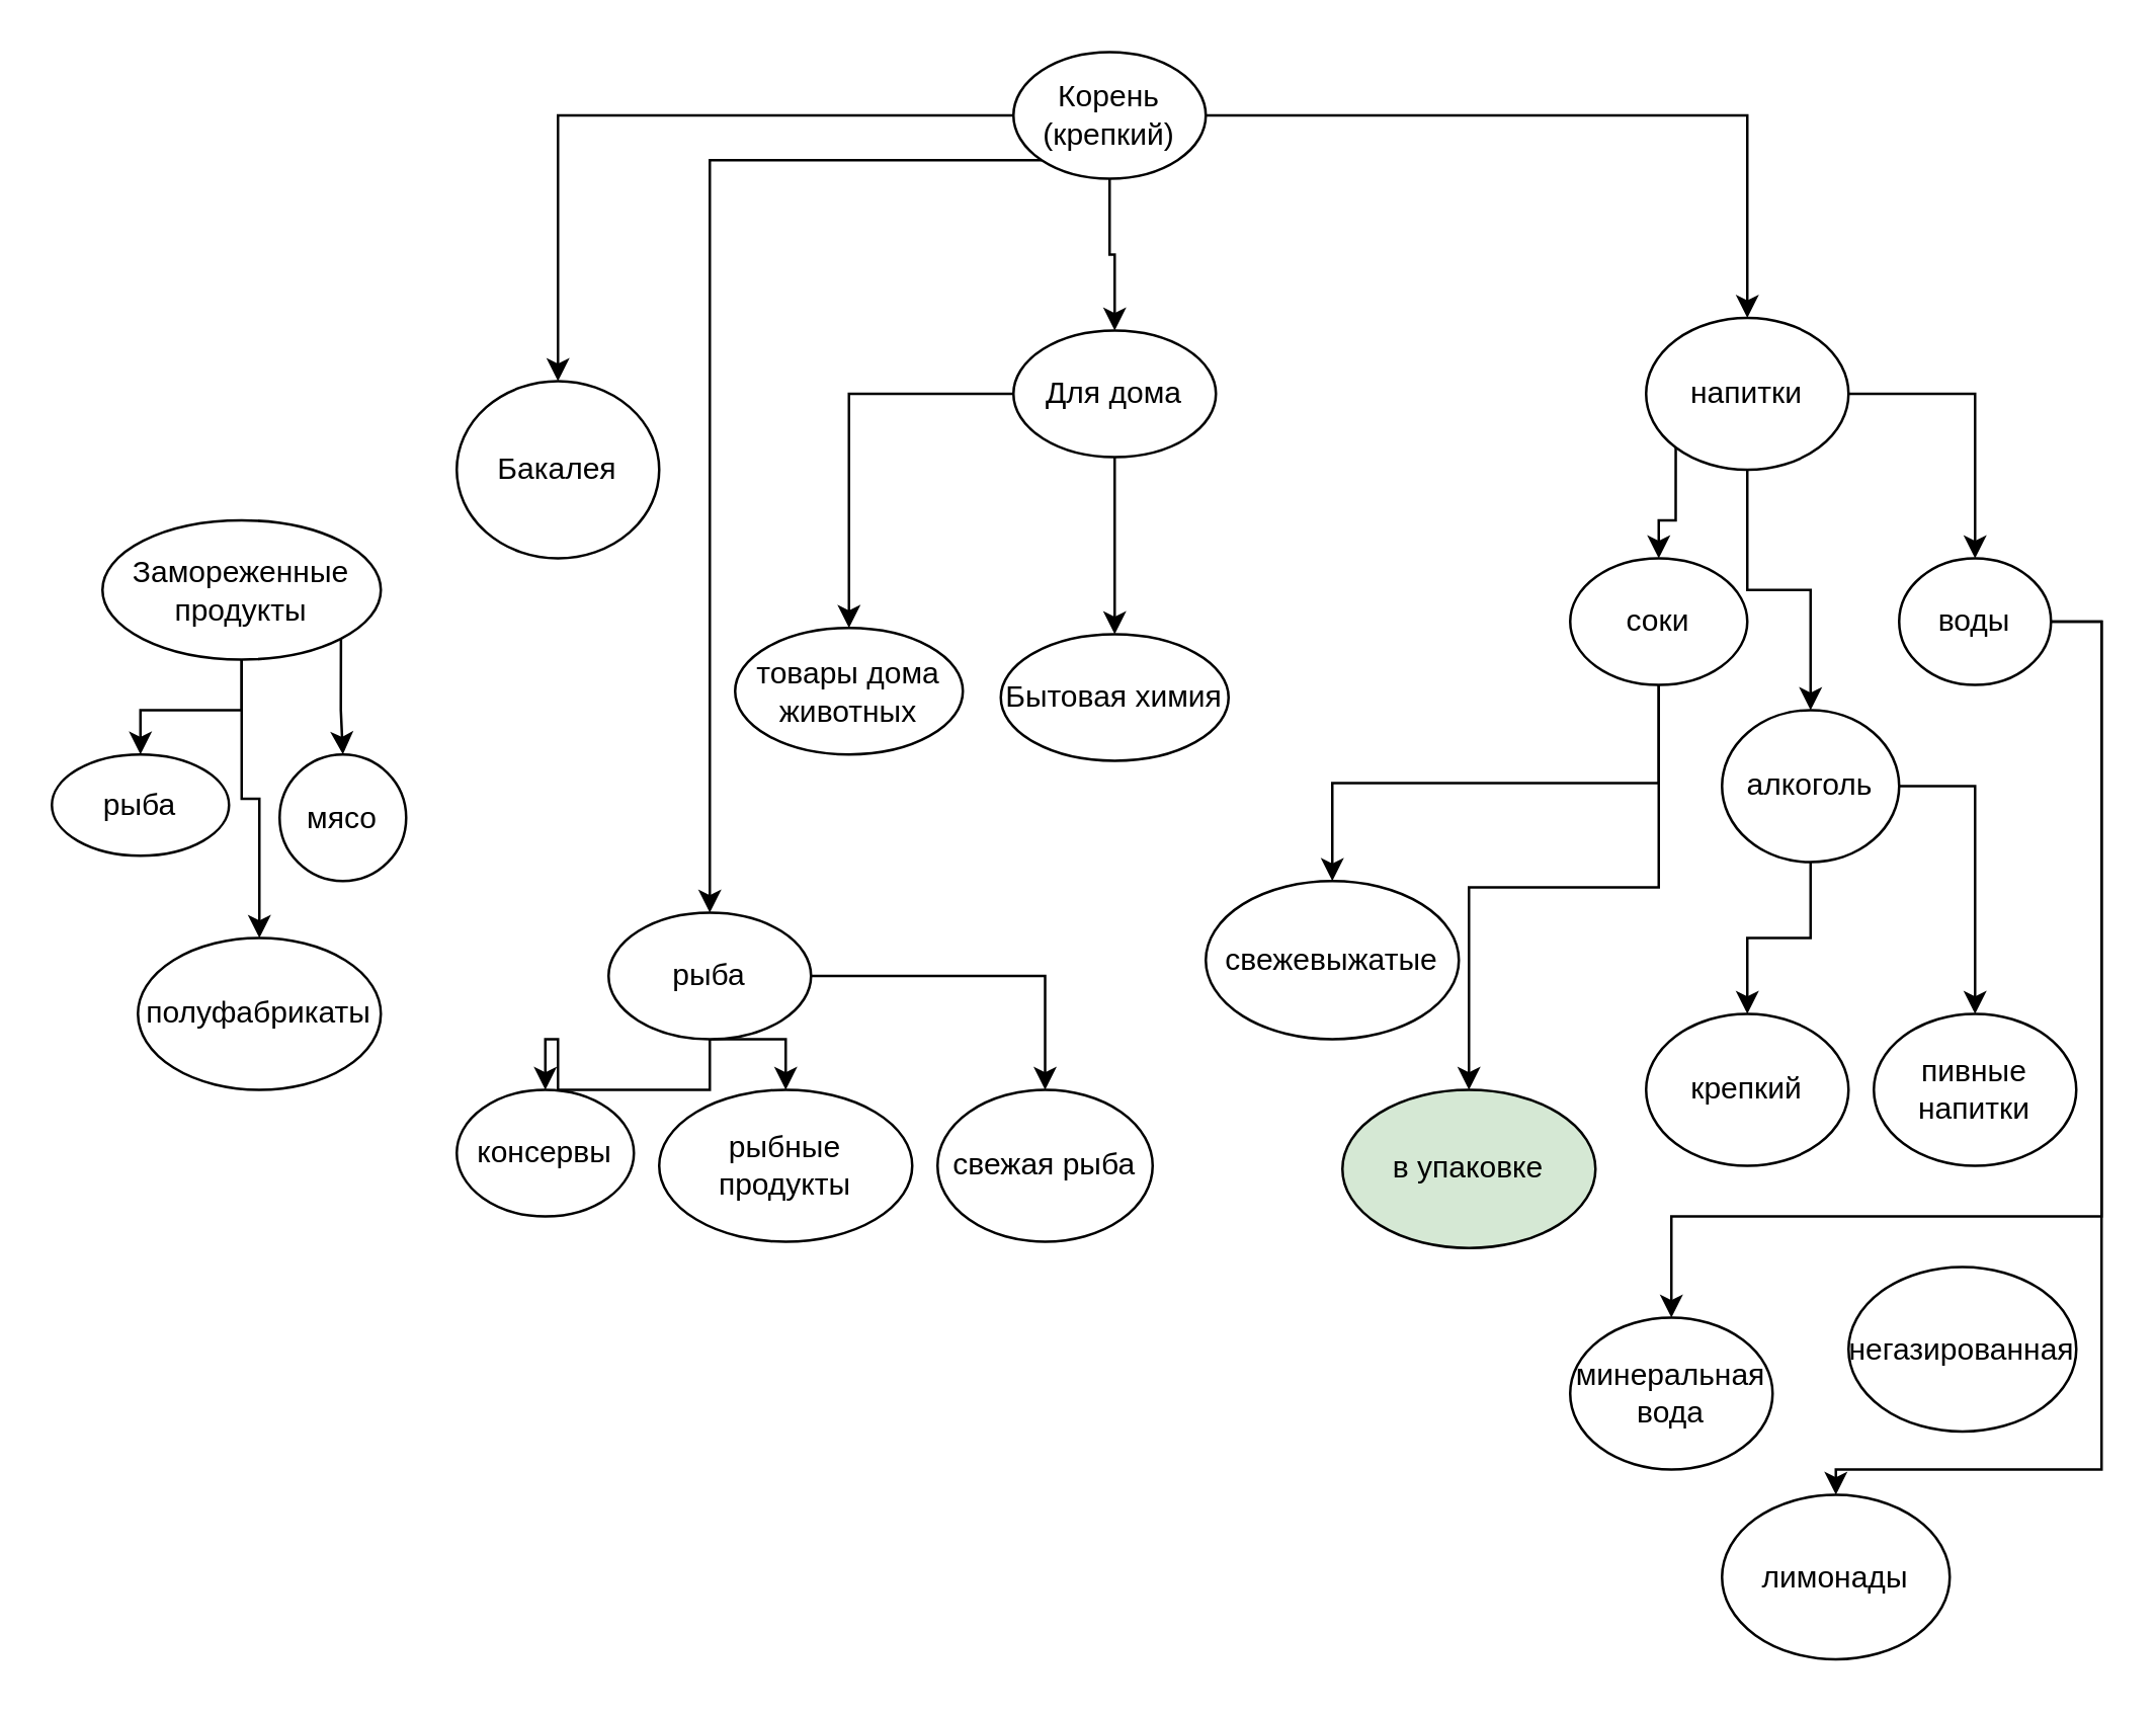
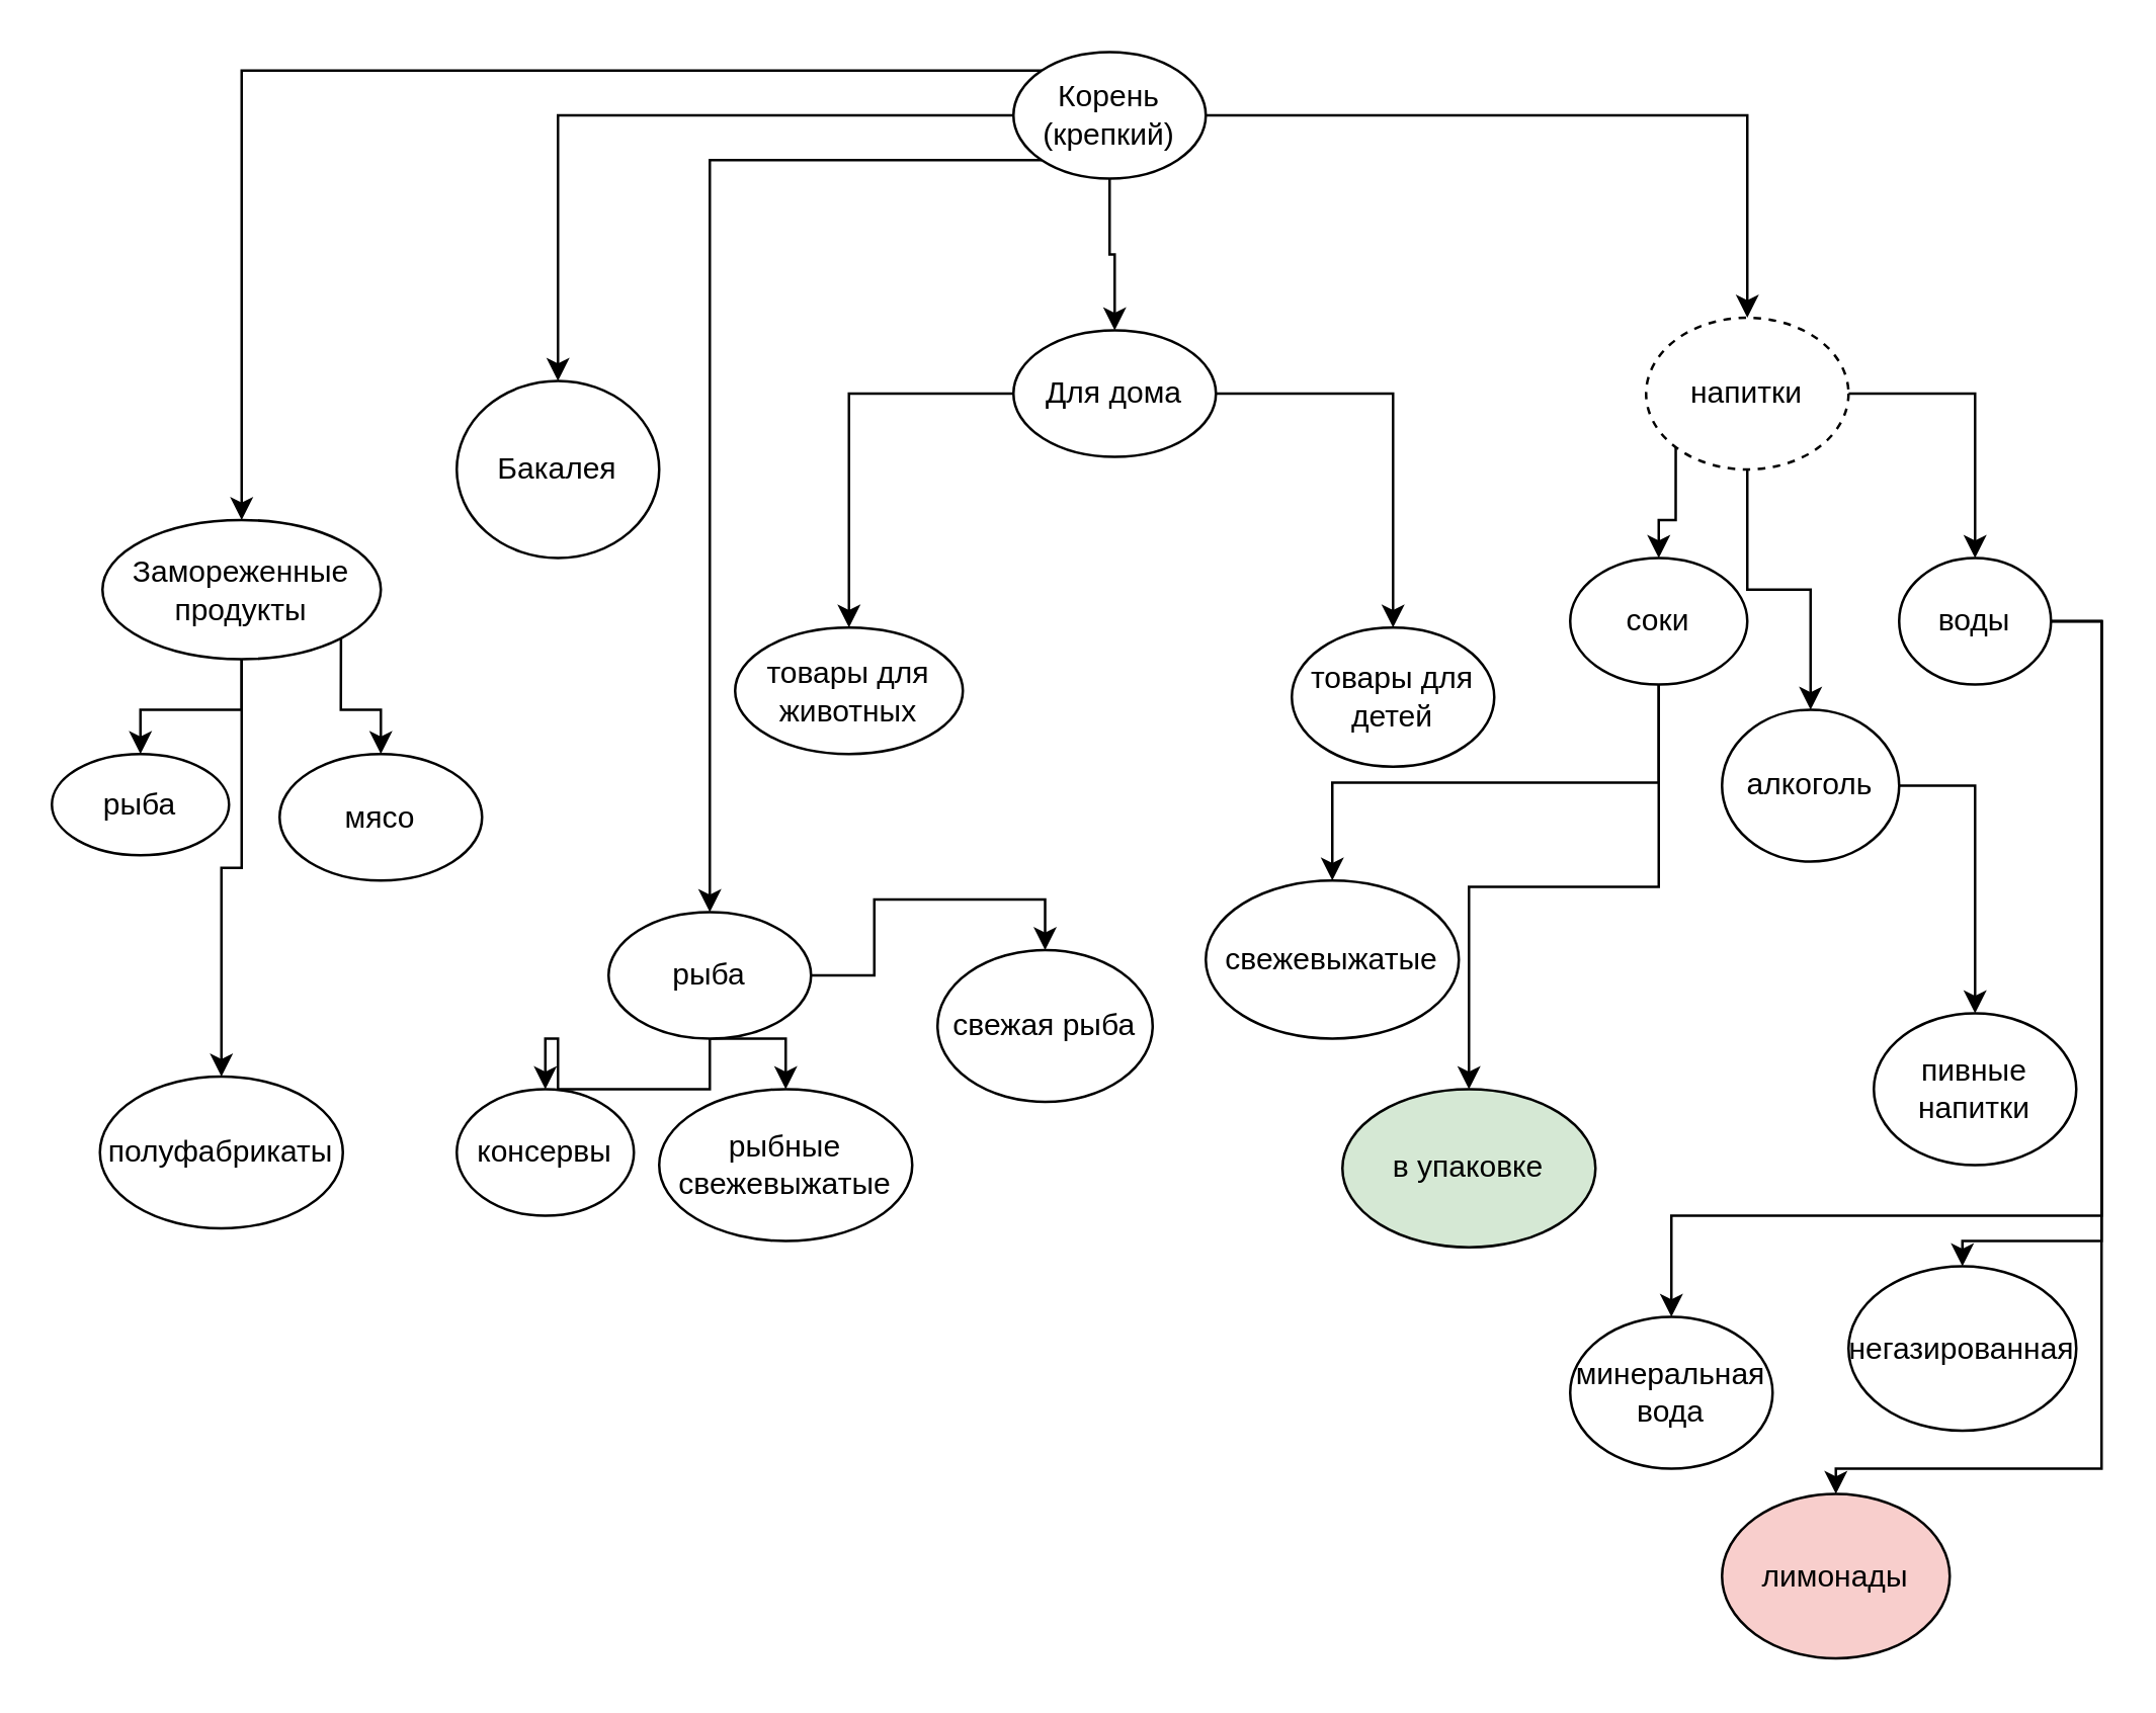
+ <mxCell id="5" style="edgeStyle=orthogonalEdgeStyle;rounded=0;orthogonalLoop=1;jettySize=auto;html=1;exitX=0;exitY=0;exitDx=0;exitDy=0;entryX=0.5;entryY=0;entryDx=0;entryDy=0;" parent="1" source="7" target="33" edge="1"><mxGeometry relative="1" as="geometry" /></mxCell>
- <mxCell id="19" value="напитки" style="ellipse;whiteSpace=wrap;html=1;" parent="1" vertex="1"><mxGeometry x="650" y="125" width="80" height="60" as="geometry" /></mxCell>
+ <mxCell id="19" value="напитки" style="ellipse;whiteSpace=wrap;html=1;dashed=1;" parent="1" vertex="1"><mxGeometry x="650" y="125" width="80" height="60" as="geometry" /></mxCell>
+ <mxCell id="10" style="edgeStyle=orthogonalEdgeStyle;rounded=0;orthogonalLoop=1;jettySize=auto;html=1;exitX=1;exitY=0.5;exitDx=0;exitDy=0;entryX=0.5;entryY=0;entryDx=0;entryDy=0;" parent="1" source="12" target="14" edge="1"><mxGeometry relative="1" as="geometry" /></mxCell>
- <mxCell id="9" style="edgeStyle=orthogonalEdgeStyle;rounded=0;orthogonalLoop=1;jettySize=auto;html=1;exitX=0.5;exitY=1;exitDx=0;exitDy=0;" parent="1" source="12" target="13" edge="1"><mxGeometry relative="1" as="geometry" /></mxCell>
- <mxCell id="15" value="товары дома животных" style="ellipse;whiteSpace=wrap;html=1;" parent="1" vertex="1"><mxGeometry x="290" y="247.5" width="90" height="50" as="geometry" /></mxCell>
+ <mxCell id="15" value="товары для животных" style="ellipse;whiteSpace=wrap;html=1;" parent="1" vertex="1"><mxGeometry x="290" y="247.5" width="90" height="50" as="geometry" /></mxCell>
- <mxCell id="13" value="Бытовая химия" style="ellipse;whiteSpace=wrap;html=1;" parent="1" vertex="1"><mxGeometry x="395" y="250" width="90" height="50" as="geometry" /></mxCell>
+ <mxCell id="14" value="товары для детей" style="ellipse;whiteSpace=wrap;html=1;" parent="1" vertex="1"><mxGeometry x="510" y="247.5" width="80" height="55" as="geometry" /></mxCell>
- <mxCell id="35" value="мясо" style="ellipse;whiteSpace=wrap;html=1;" parent="1" vertex="1"><mxGeometry x="110" y="297.5" width="50" height="50" as="geometry" /></mxCell>
+ <mxCell id="35" value="мясо" style="ellipse;whiteSpace=wrap;html=1;" parent="1" vertex="1"><mxGeometry x="110" y="297.5" width="80" height="50" as="geometry" /></mxCell>
- <mxCell id="27" style="edgeStyle=orthogonalEdgeStyle;rounded=0;orthogonalLoop=1;jettySize=auto;html=1;exitX=0.5;exitY=1;exitDx=0;exitDy=0;entryX=0.5;entryY=0;entryDx=0;entryDy=0;" parent="1" source="29" target="45" edge="1"><mxGeometry relative="1" as="geometry" /></mxCell>
- <mxCell id="42" value="полуфабрикаты" style="ellipse;whiteSpace=wrap;html=1;" parent="1" vertex="1"><mxGeometry x="54" y="370" width="96" height="60" as="geometry" /></mxCell>
+ <mxCell id="42" value="полуфабрикаты" style="ellipse;whiteSpace=wrap;html=1;" parent="1" vertex="1"><mxGeometry x="39" y="425" width="96" height="60" as="geometry" /></mxCell>
- <mxCell id="45" value="крепкий" style="ellipse;whiteSpace=wrap;html=1;" parent="1" vertex="1"><mxGeometry x="650" y="400" width="80" height="60" as="geometry" /></mxCell>
- <mxCell id="41" value="рыбные продукты" style="ellipse;whiteSpace=wrap;html=1;" parent="1" vertex="1"><mxGeometry x="260" y="430" width="100" height="60" as="geometry" /></mxCell>
+ <mxCell id="41" value="рыбные свежевыжатые" style="ellipse;whiteSpace=wrap;html=1;" parent="1" vertex="1"><mxGeometry x="260" y="430" width="100" height="60" as="geometry" /></mxCell>
- <mxCell id="43" value="свежая рыба" style="ellipse;whiteSpace=wrap;html=1;" parent="1" vertex="1"><mxGeometry x="370" y="430" width="85" height="60" as="geometry" /></mxCell>
+ <mxCell id="43" value="свежая рыба" style="ellipse;whiteSpace=wrap;html=1;" parent="1" vertex="1"><mxGeometry x="370" y="375" width="85" height="60" as="geometry" /></mxCell>
+ <mxCell id="23" style="edgeStyle=orthogonalEdgeStyle;rounded=0;orthogonalLoop=1;jettySize=auto;html=1;exitX=1;exitY=0.5;exitDx=0;exitDy=0;entryX=0.5;entryY=0;entryDx=0;entryDy=0;" edge="1" parent="1" source="26" target="49"><mxGeometry relative="1" as="geometry"><Array as="points"><mxPoint x="830" y="245" /><mxPoint x="830" y="490" /><mxPoint x="775" y="490" /></Array></mxGeometry></mxCell>
- <mxCell id="50" value="лимонады" style="ellipse;whiteSpace=wrap;html=1;" vertex="1" parent="1"><mxGeometry x="680" y="590" width="90" height="65" as="geometry" /></mxCell>
+ <mxCell id="50" value="лимонады" style="ellipse;whiteSpace=wrap;html=1;fillColor=#f8cecc;" vertex="1" parent="1"><mxGeometry x="680" y="590" width="90" height="65" as="geometry" /></mxCell>
